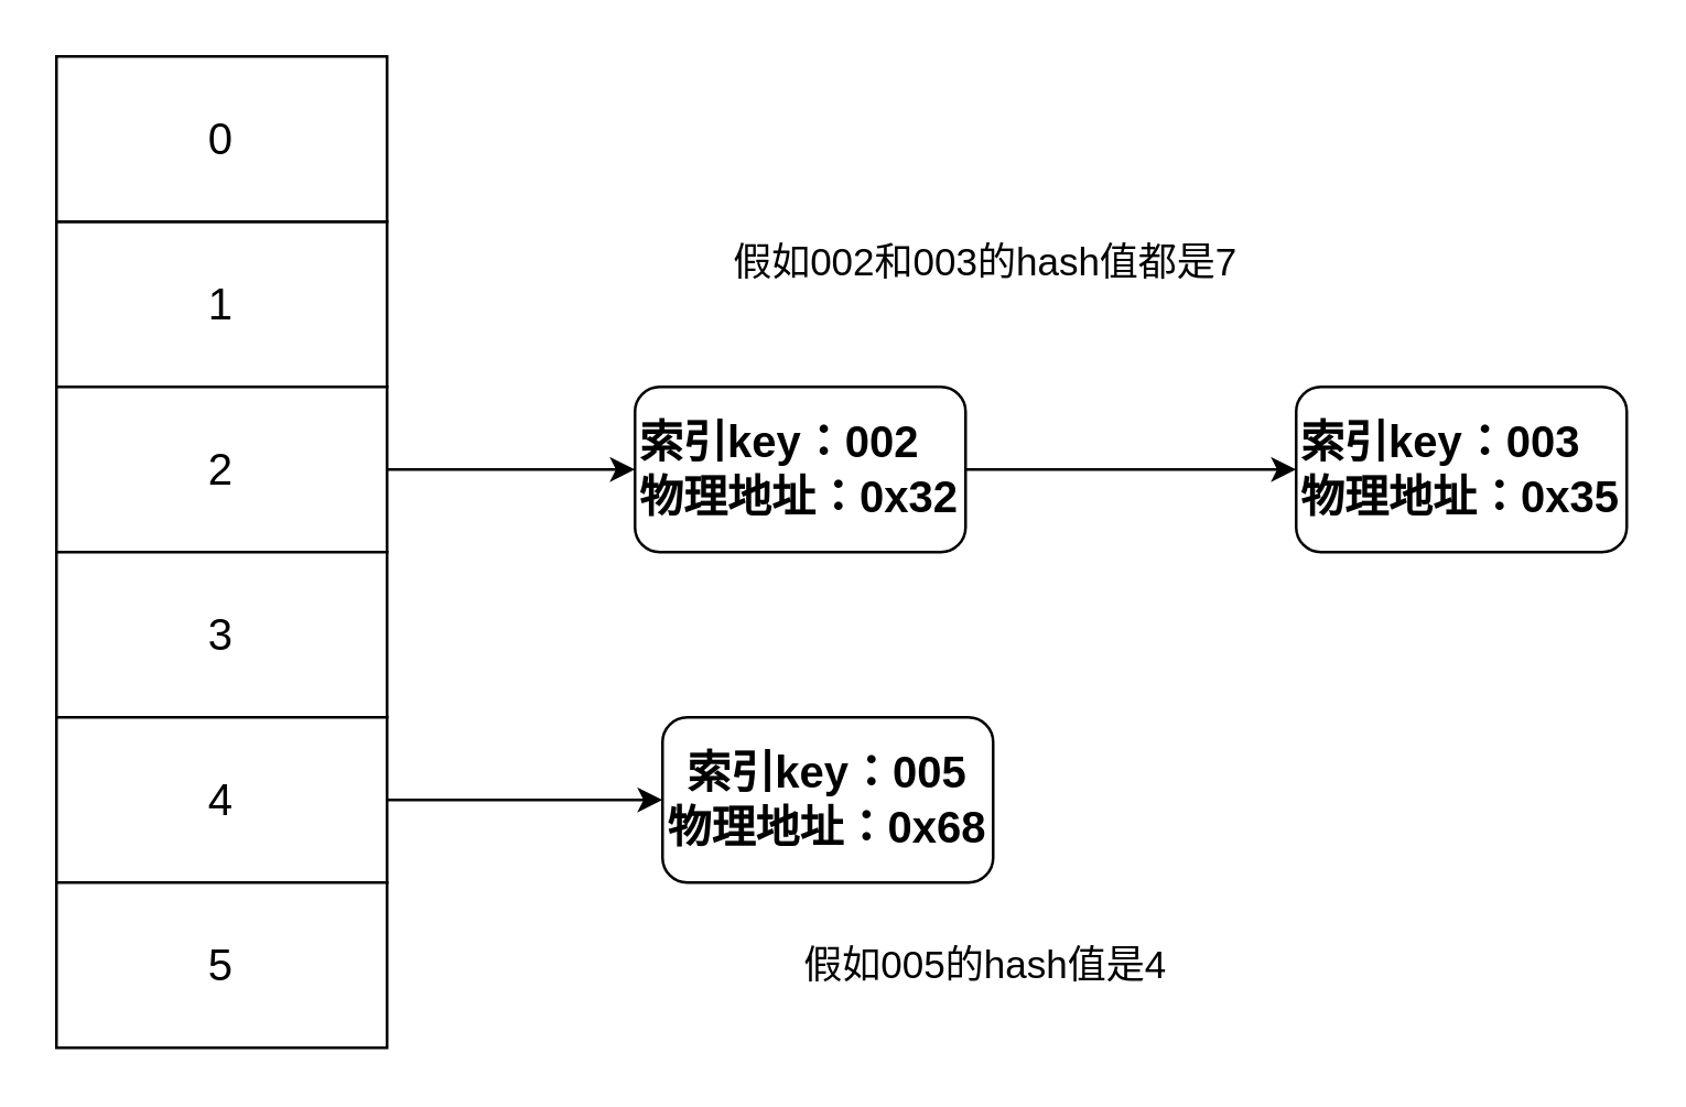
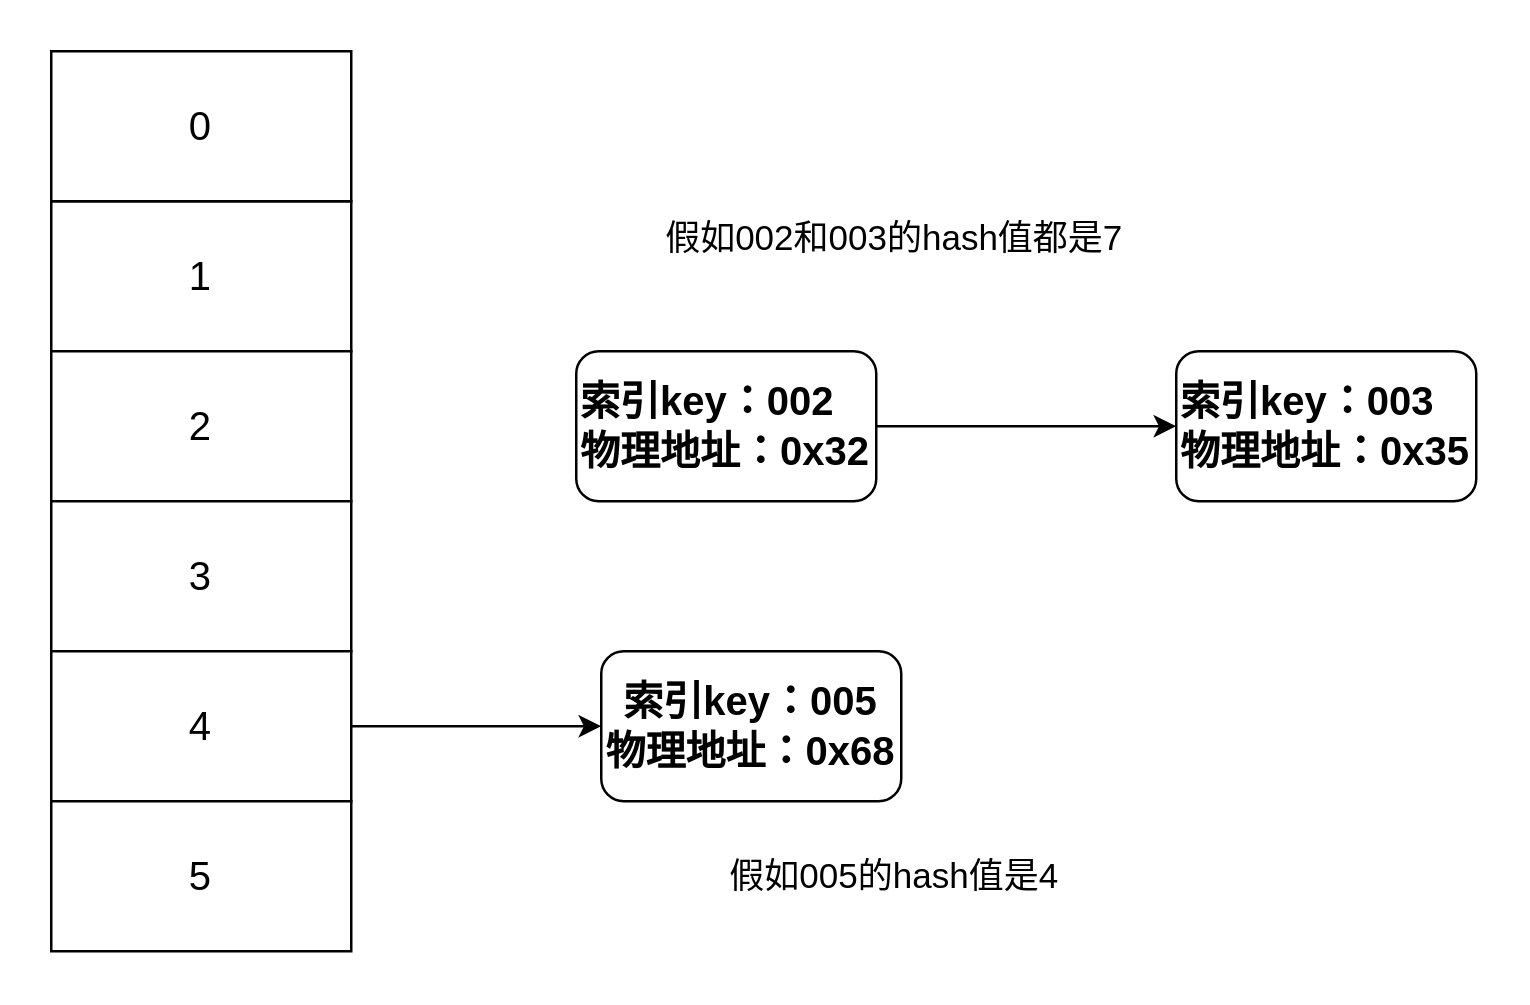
- <mxCell id="5" style="edgeStyle=orthogonalEdgeStyle;rounded=0;orthogonalLoop=1;jettySize=auto;html=1;exitX=1;exitY=0.5;exitDx=0;exitDy=0;" edge="1" parent="1" source="6" target="3"><mxGeometry relative="1" as="geometry" /></mxCell>
